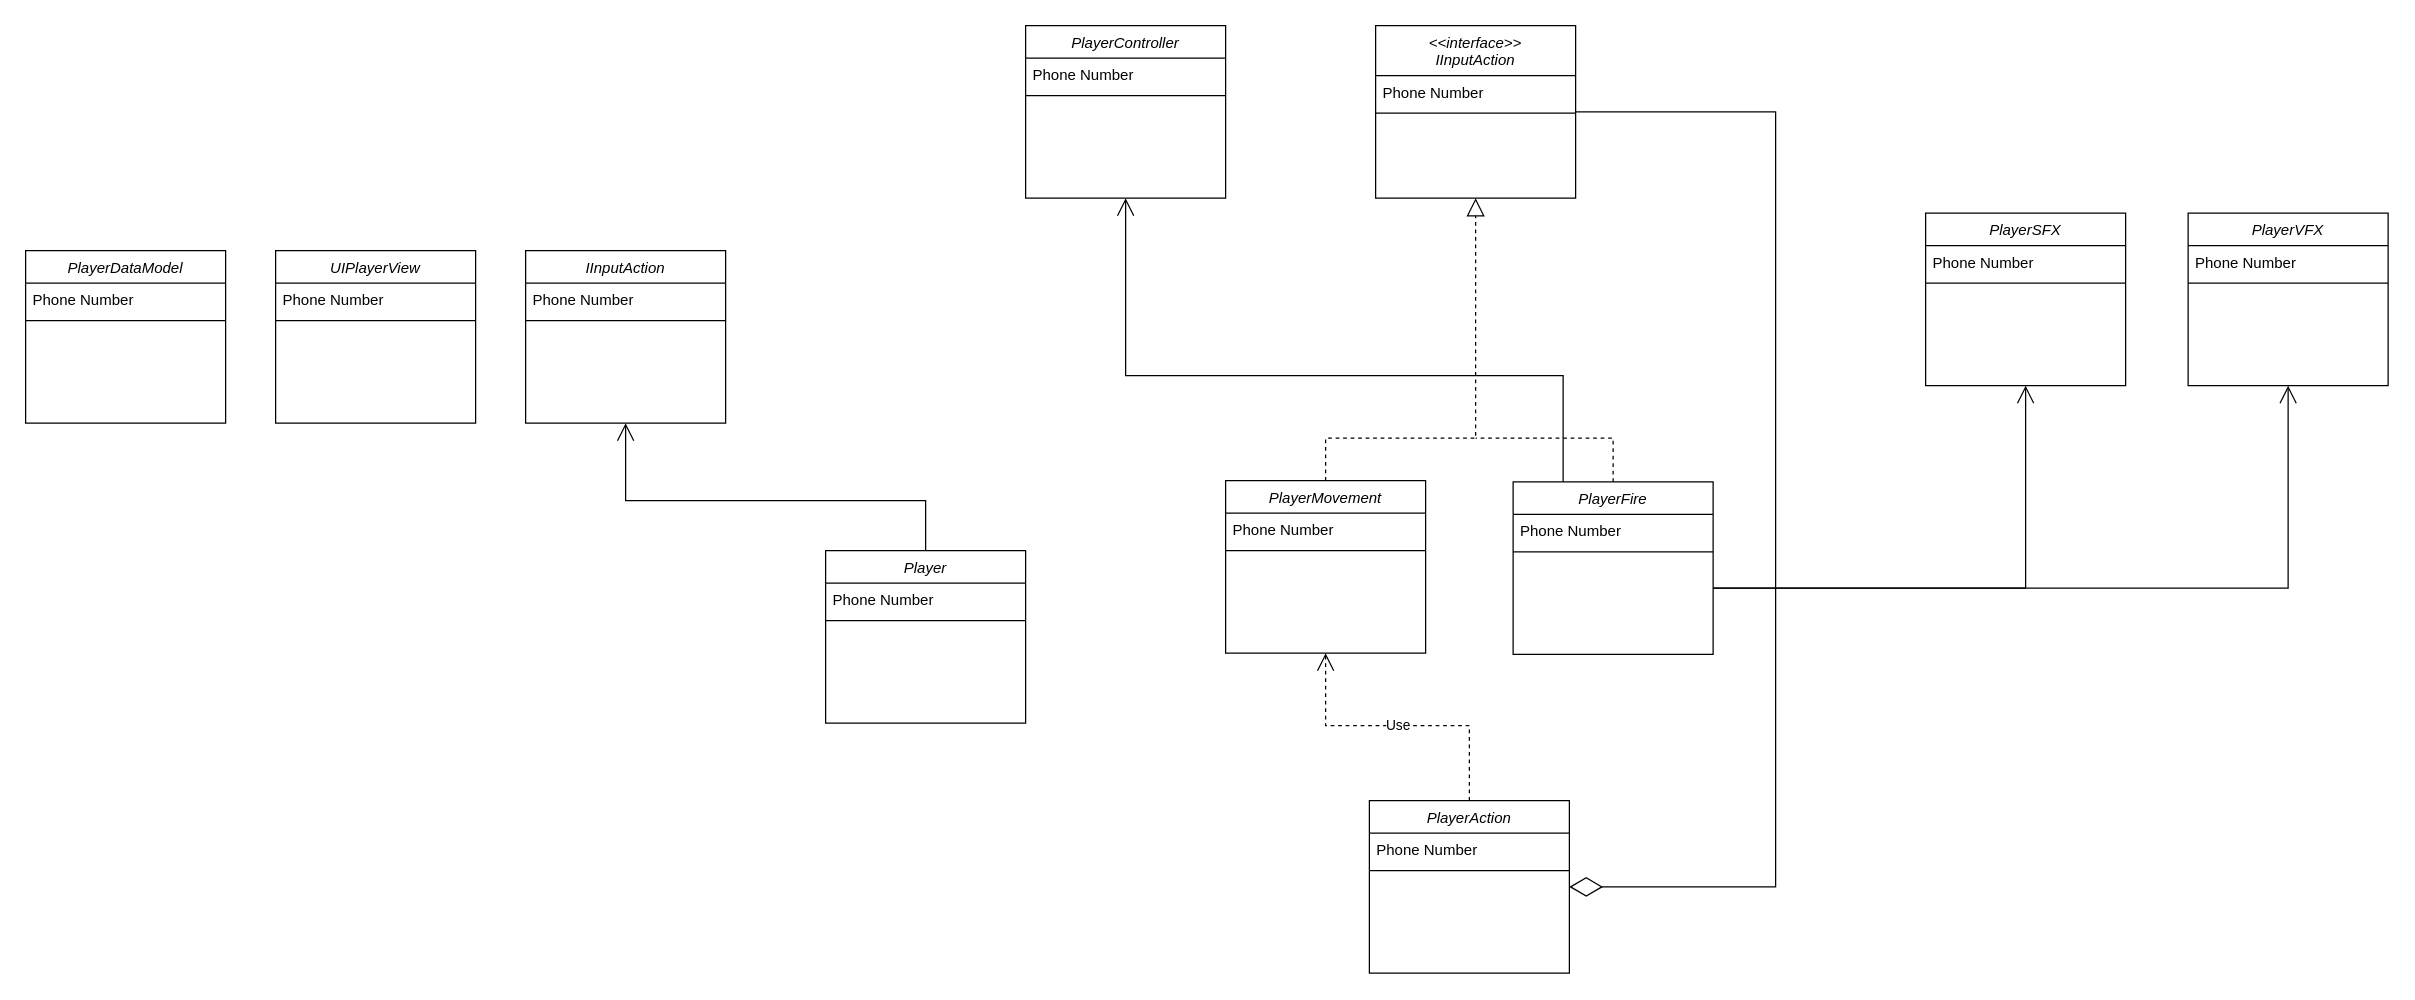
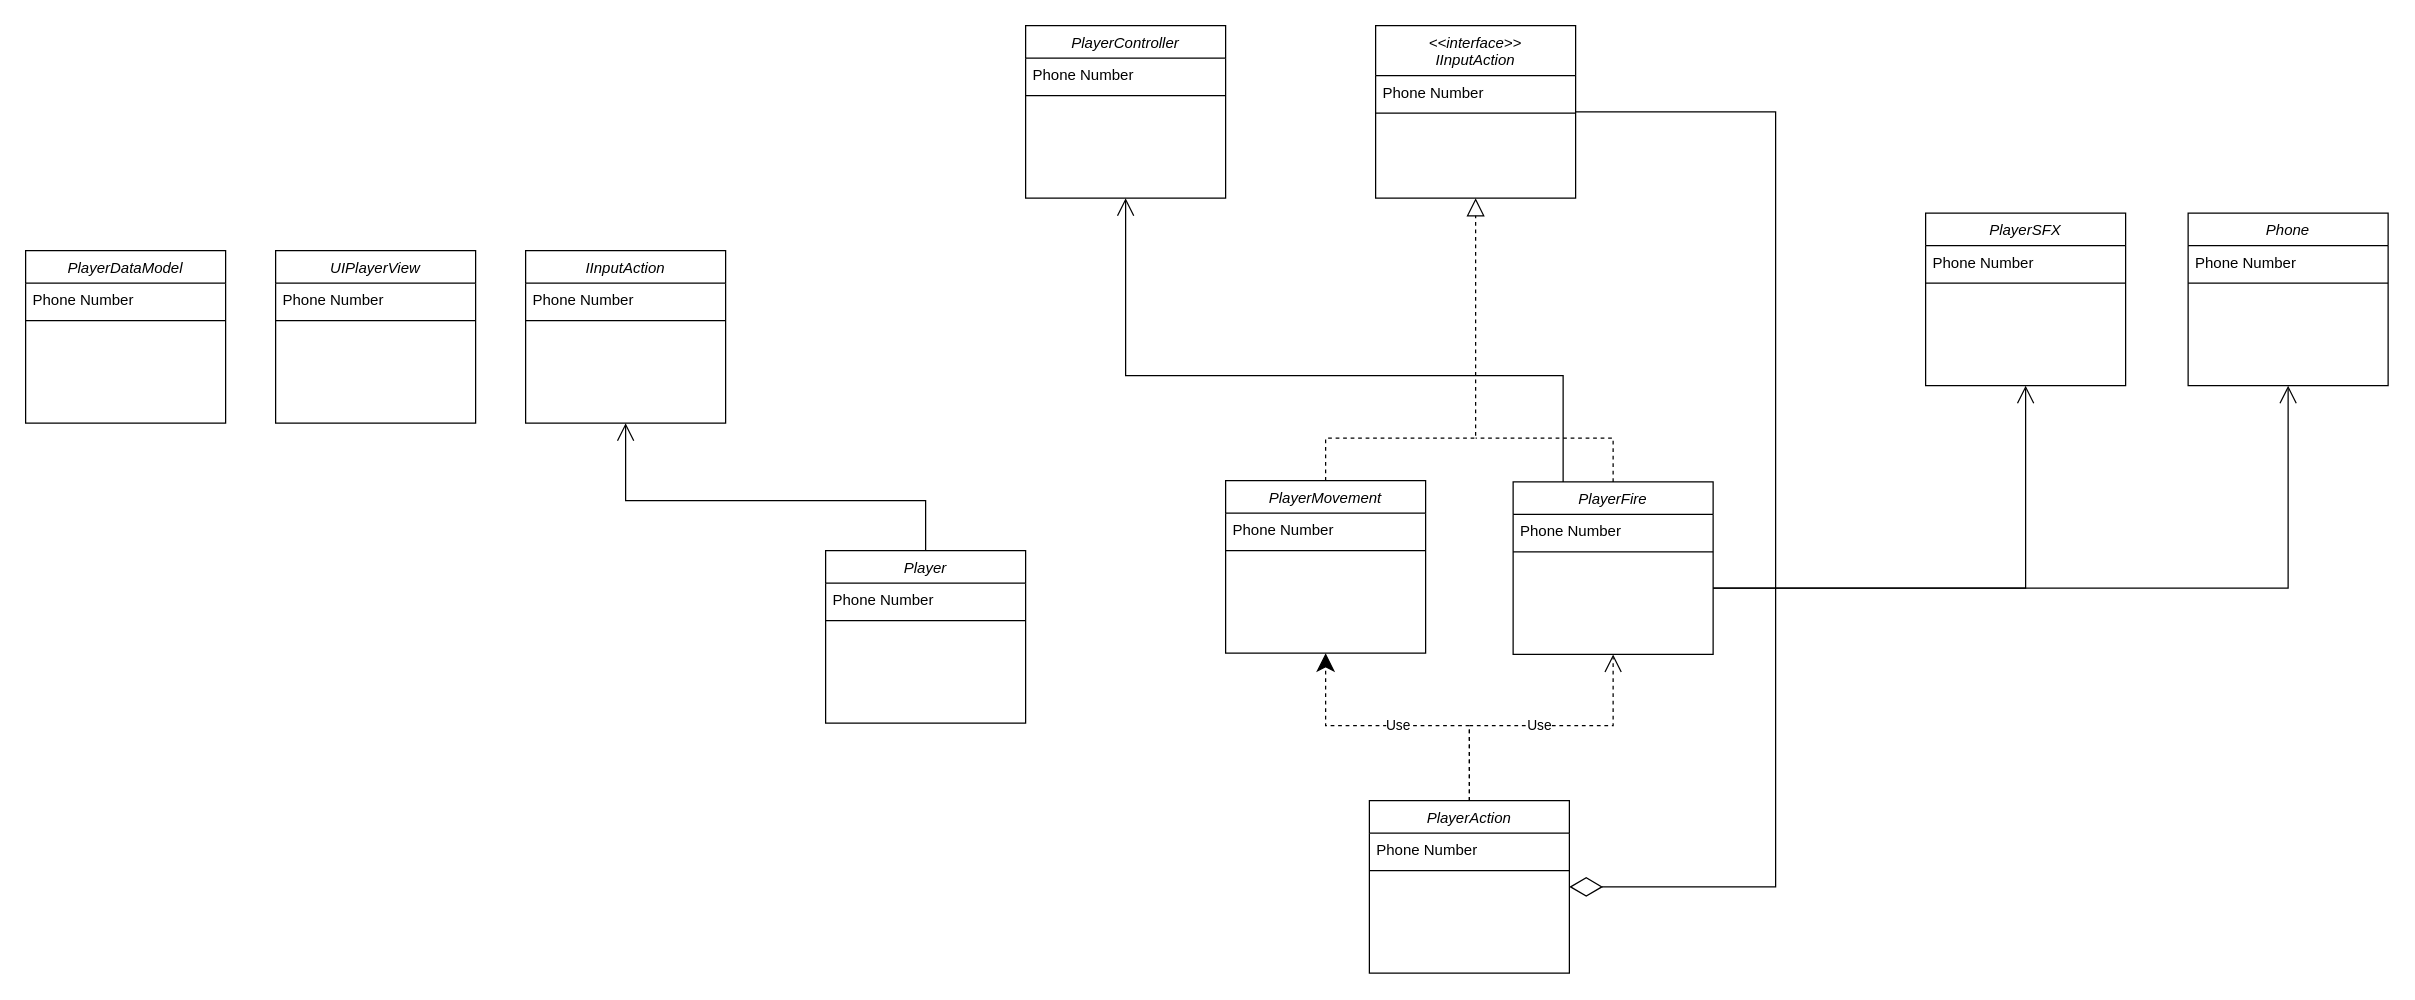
- <mxCell id="24" value="PlayerVFX" style="swimlane;fontStyle=2;align=center;verticalAlign=top;childLayout=stackLayout;horizontal=1;startSize=26;horizontalStack=0;resizeParent=1;resizeLast=0;collapsible=1;marginBottom=0;rounded=0;shadow=0;strokeWidth=1;" vertex="1" parent="1"><mxGeometry x="1750" y="170" width="160" height="138" as="geometry"><mxRectangle x="230" y="140" width="160" height="26" as="alternateBounds" /></mxGeometry></mxCell>
+ <mxCell id="24" value="Phone" style="swimlane;fontStyle=2;align=center;verticalAlign=top;childLayout=stackLayout;horizontal=1;startSize=26;horizontalStack=0;resizeParent=1;resizeLast=0;collapsible=1;marginBottom=0;rounded=0;shadow=0;strokeWidth=1;" vertex="1" parent="1"><mxGeometry x="1750" y="170" width="160" height="138" as="geometry"><mxRectangle x="230" y="140" width="160" height="26" as="alternateBounds" /></mxGeometry></mxCell>
- <mxCell id="19" value="Use" style="endArrow=open;endSize=12;dashed=1;html=1;rounded=0;entryX=0.5;entryY=1;entryDx=0;entryDy=0;exitX=0.5;exitY=0;exitDx=0;exitDy=0;" edge="1" parent="2" source="16" target="9"><mxGeometry width="160" relative="1" as="geometry"><mxPoint x="90" y="410" as="sourcePoint" /><mxPoint x="250" y="410" as="targetPoint" /><Array as="points"><mxPoint x="195" y="410" /><mxPoint x="80" y="410" /></Array></mxGeometry></mxCell>
+ <mxCell id="19" value="Use" style="endArrow=classic;endSize=12;dashed=1;html=1;rounded=0;entryX=0.5;entryY=1;entryDx=0;entryDy=0;exitX=0.5;exitY=0;exitDx=0;exitDy=0;" edge="1" parent="2" source="16" target="9"><mxGeometry width="160" relative="1" as="geometry"><mxPoint x="90" y="410" as="sourcePoint" /><mxPoint x="250" y="410" as="targetPoint" /><Array as="points"><mxPoint x="195" y="410" /><mxPoint x="80" y="410" /></Array></mxGeometry></mxCell>
+ <mxCell id="20" value="Use" style="endArrow=open;endSize=12;dashed=1;html=1;rounded=0;entryX=0.5;entryY=1;entryDx=0;entryDy=0;exitX=0.5;exitY=0;exitDx=0;exitDy=0;" edge="1" parent="2" source="16" target="12"><mxGeometry width="160" relative="1" as="geometry"><mxPoint x="200" y="470" as="sourcePoint" /><mxPoint x="275" y="370" as="targetPoint" /><Array as="points"><mxPoint x="195" y="410" /><mxPoint x="310" y="410" /></Array></mxGeometry></mxCell>
